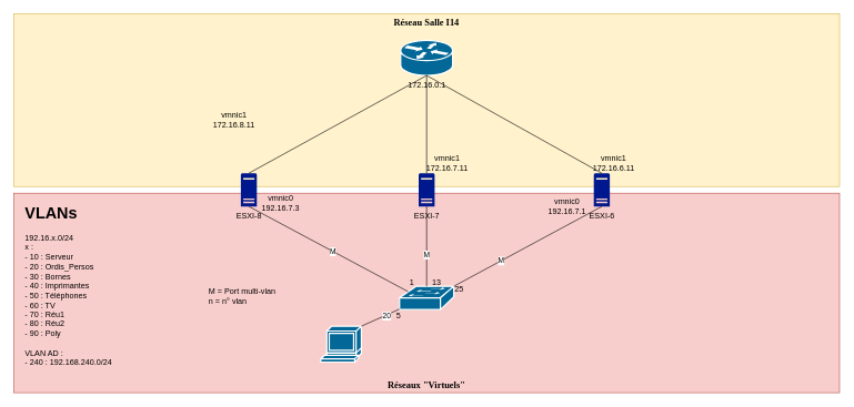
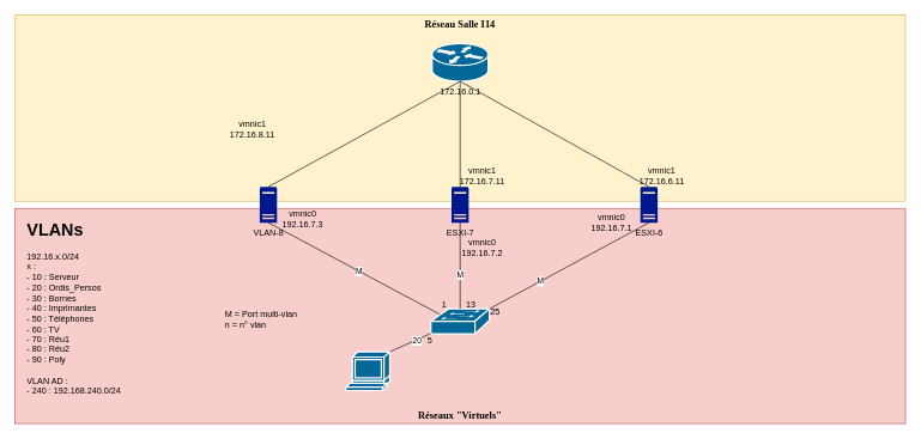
- <mxCell id="5" value="ESXI-8" style="sketch=0;aspect=fixed;pointerEvents=1;shadow=0;dashed=0;html=1;strokeColor=none;labelPosition=center;verticalLabelPosition=bottom;verticalAlign=top;align=center;fillColor=#00188D;shape=mxgraph.mscae.enterprise.server_generic" parent="1" vertex="1"><mxGeometry x="361" y="260" width="24" height="50" as="geometry" /></mxCell>
+ <mxCell id="5" value="VLAN-8" style="sketch=0;aspect=fixed;pointerEvents=1;shadow=0;dashed=0;html=1;strokeColor=none;labelPosition=center;verticalLabelPosition=bottom;verticalAlign=top;align=center;fillColor=#00188D;shape=mxgraph.mscae.enterprise.server_generic" parent="1" vertex="1"><mxGeometry x="361" y="260" width="24" height="50" as="geometry" /></mxCell>
+ <mxCell id="22" value="vmnic0&lt;br&gt;192.16.7.2" style="text;html=1;strokeColor=none;fillColor=none;align=center;verticalAlign=middle;whiteSpace=wrap;rounded=0;" vertex="1" parent="1"><mxGeometry y="330" width="60" height="30" as="geometry" x="641" /></mxCell>
